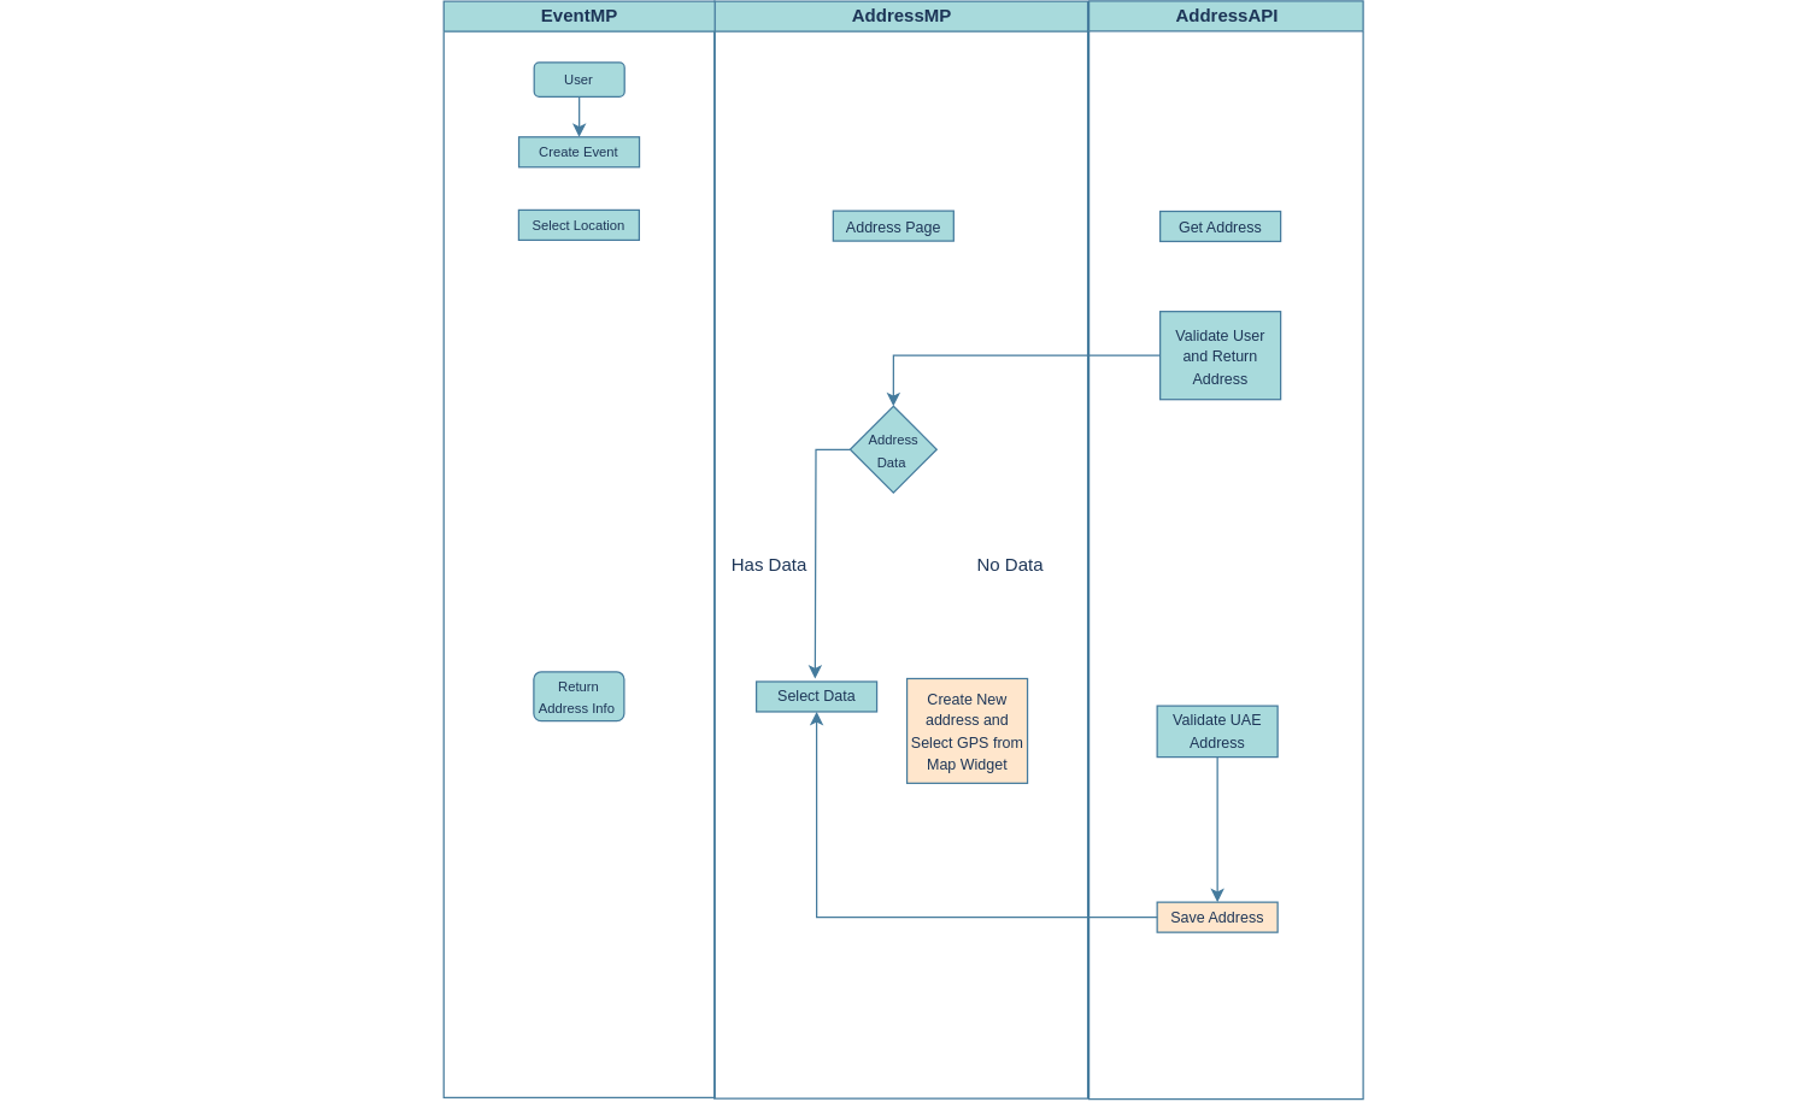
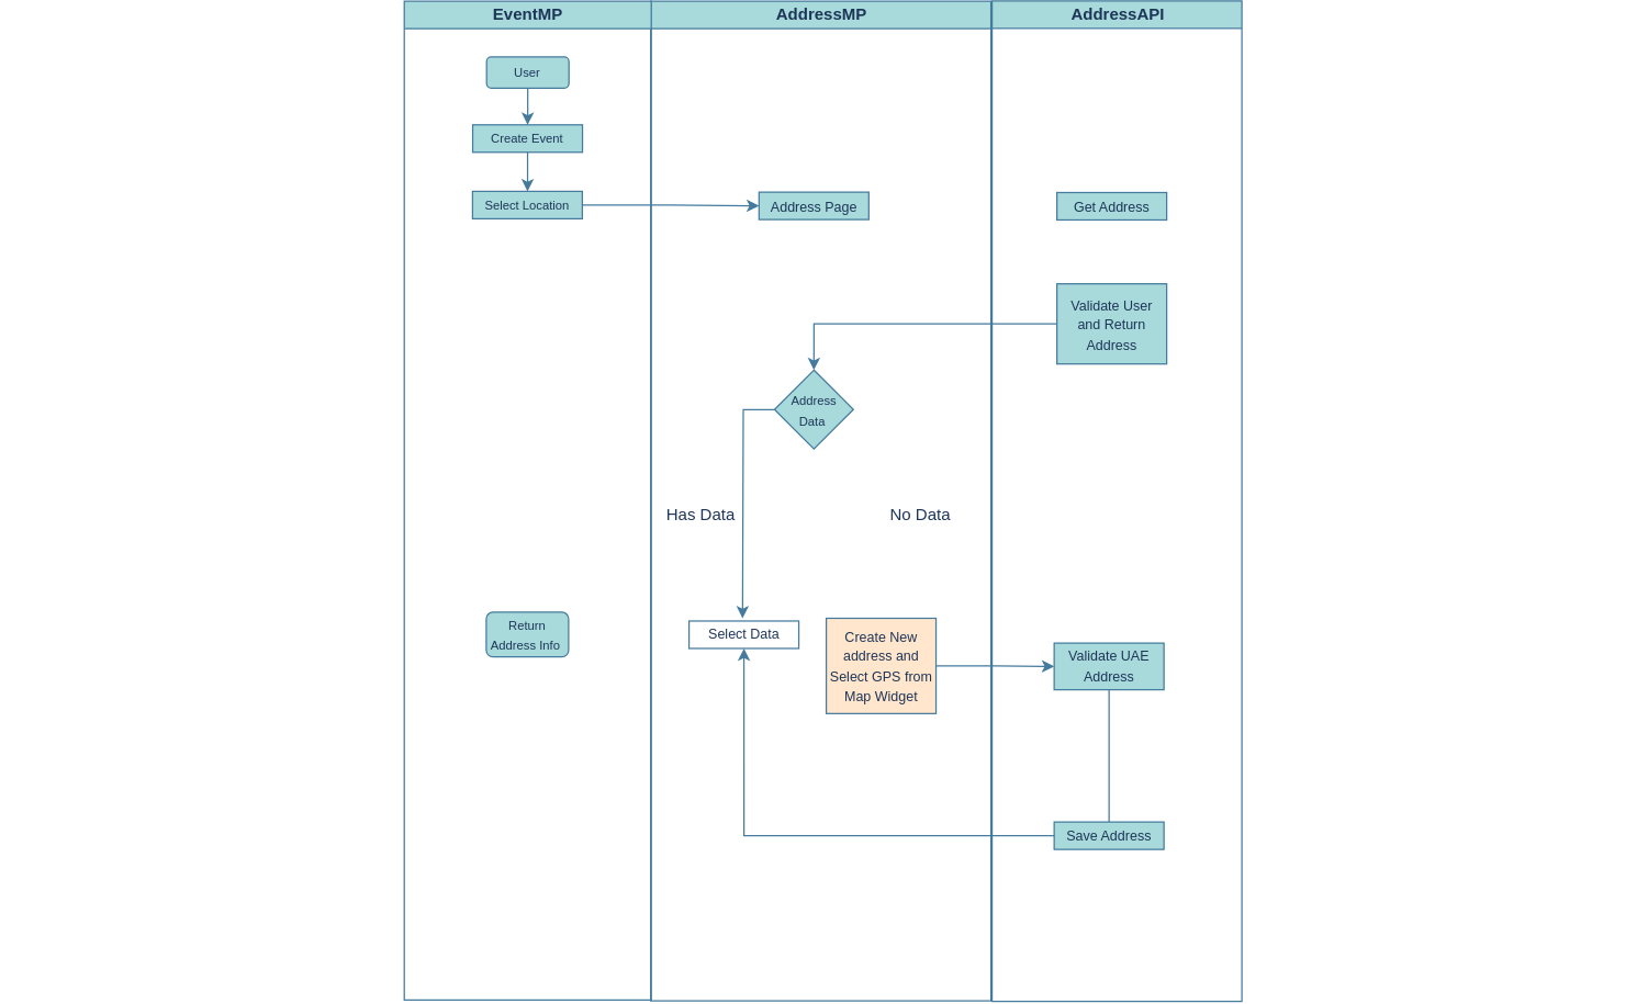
+ <mxCell id="20" style="edgeStyle=orthogonalEdgeStyle;rounded=0;orthogonalLoop=1;jettySize=auto;html=1;entryX=0.5;entryY=0;entryDx=0;entryDy=0;labelBackgroundColor=none;fontColor=default;strokeColor=#457B9D;" edge="1" parent="17" source="21" target="22"><mxGeometry relative="1" as="geometry" /></mxCell>
+ <mxCell id="16" style="edgeStyle=orthogonalEdgeStyle;rounded=0;orthogonalLoop=1;jettySize=auto;html=1;entryX=0;entryY=0.5;entryDx=0;entryDy=0;labelBackgroundColor=none;fontColor=default;strokeColor=#457B9D;" edge="1" parent="1" source="22" target="9"><mxGeometry relative="1" as="geometry" /></mxCell>
- <mxCell id="11" value="&lt;font size=&quot;1&quot;&gt;Select Data&lt;/font&gt;" style="rounded=0;whiteSpace=wrap;html=1;labelBackgroundColor=none;fillColor=#A8DADC;strokeColor=#457B9D;fontColor=#1D3557;" vertex="1" parent="8"><mxGeometry x="268.5" y="211.5" width="80" height="20" as="geometry" /></mxCell>
+ <mxCell id="11" value="&lt;font size=&quot;1&quot;&gt;Select Data&lt;/font&gt;" style="rounded=0;whiteSpace=wrap;html=1;labelBackgroundColor=none;fillColor=#ffffff;strokeColor=#457B9D;fontColor=#1D3557;" vertex="1" parent="8"><mxGeometry x="268.5" y="211.5" width="80" height="20" as="geometry" /></mxCell>
+ <mxCell id="25" style="edgeStyle=orthogonalEdgeStyle;rounded=0;orthogonalLoop=1;jettySize=auto;html=1;entryX=0;entryY=0.5;entryDx=0;entryDy=0;labelBackgroundColor=none;fontColor=default;strokeColor=#457B9D;" edge="1" parent="1" source="10" target="4"><mxGeometry relative="1" as="geometry" /></mxCell>
- <mxCell id="3" style="edgeStyle=orthogonalEdgeStyle;rounded=0;orthogonalLoop=1;jettySize=auto;html=1;entryX=0.5;entryY=0;entryDx=0;entryDy=0;labelBackgroundColor=none;fontColor=default;strokeColor=#457B9D;" edge="1" parent="2" source="4" target="5"><mxGeometry relative="1" as="geometry" /></mxCell>
+ <mxCell id="3" style="edgeStyle=orthogonalEdgeStyle;rounded=0;orthogonalLoop=1;jettySize=auto;html=1;entryX=0.5;entryY=0;entryDx=0;entryDy=0;labelBackgroundColor=none;fontColor=default;strokeColor=#457B9D;endArrow=none;" edge="1" parent="2" source="4" target="5"><mxGeometry relative="1" as="geometry" /></mxCell>
- <mxCell id="5" value="&lt;font size=&quot;1&quot;&gt;Save Address&lt;/font&gt;" style="rounded=0;whiteSpace=wrap;html=1;labelBackgroundColor=none;fillColor=#ffe6cc;strokeColor=#457B9D;fontColor=#1D3557;" vertex="1" parent="2"><mxGeometry x="319" y="325.0" width="80" height="20" as="geometry" /></mxCell>
+ <mxCell id="5" value="&lt;font size=&quot;1&quot;&gt;Save Address&lt;/font&gt;" style="rounded=0;whiteSpace=wrap;html=1;labelBackgroundColor=none;fillColor=#A8DADC;strokeColor=#457B9D;fontColor=#1D3557;" vertex="1" parent="2"><mxGeometry x="319" y="325.0" width="80" height="20" as="geometry" /></mxCell>
